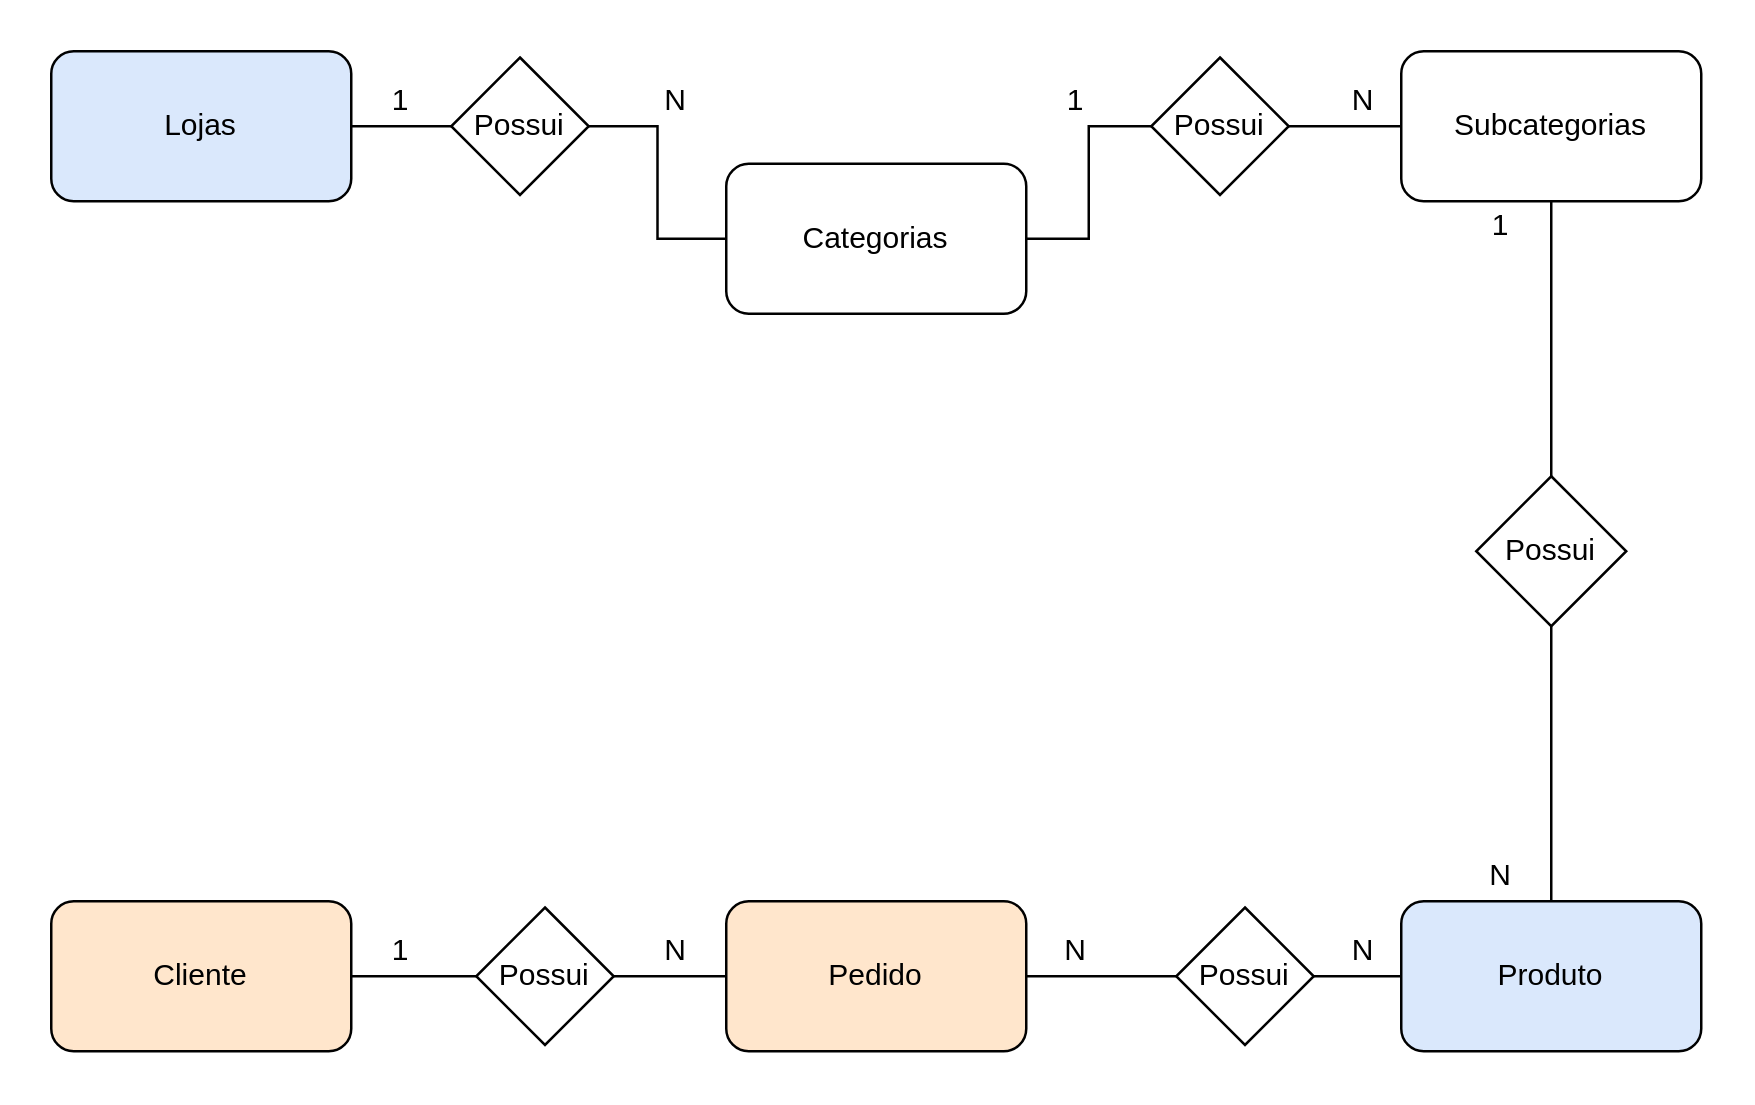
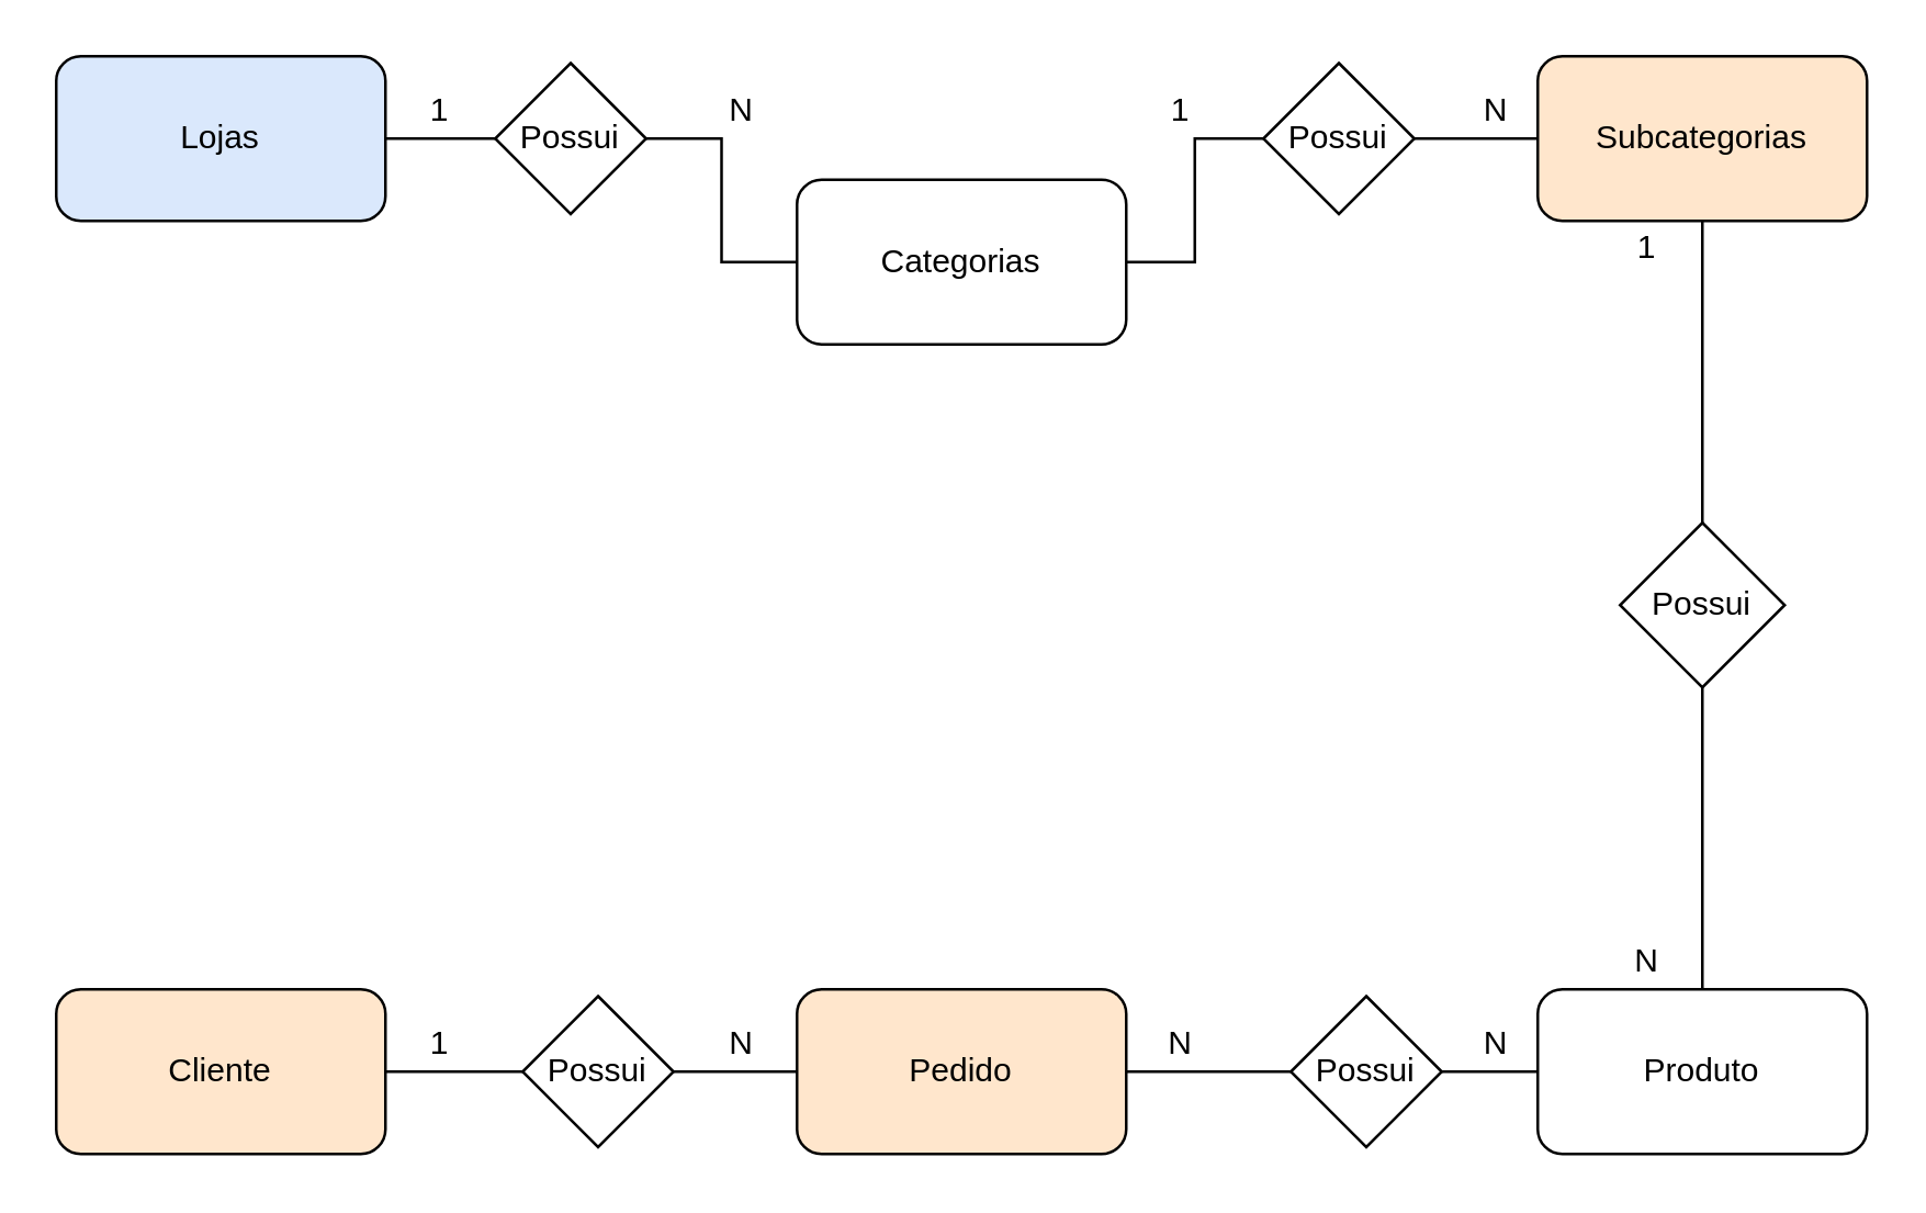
- <mxCell id="11" value="Subcategorias" style="rounded=1;whiteSpace=wrap;html=1;" vertex="1" parent="1"><mxGeometry x="560" y="20" width="120" height="60" as="geometry" /></mxCell>
+ <mxCell id="11" value="Subcategorias" style="rounded=1;whiteSpace=wrap;html=1;fillColor=#ffe6cc;" vertex="1" parent="1"><mxGeometry x="560" y="20" width="120" height="60" as="geometry" /></mxCell>
- <mxCell id="10" value="Produto" style="rounded=1;whiteSpace=wrap;html=1;fillColor=#dae8fc;" vertex="1" parent="1"><mxGeometry x="560" y="360" width="120" height="60" as="geometry" /></mxCell>
+ <mxCell id="10" value="Produto" style="rounded=1;whiteSpace=wrap;html=1;" vertex="1" parent="1"><mxGeometry x="560" y="360" width="120" height="60" as="geometry" /></mxCell>
